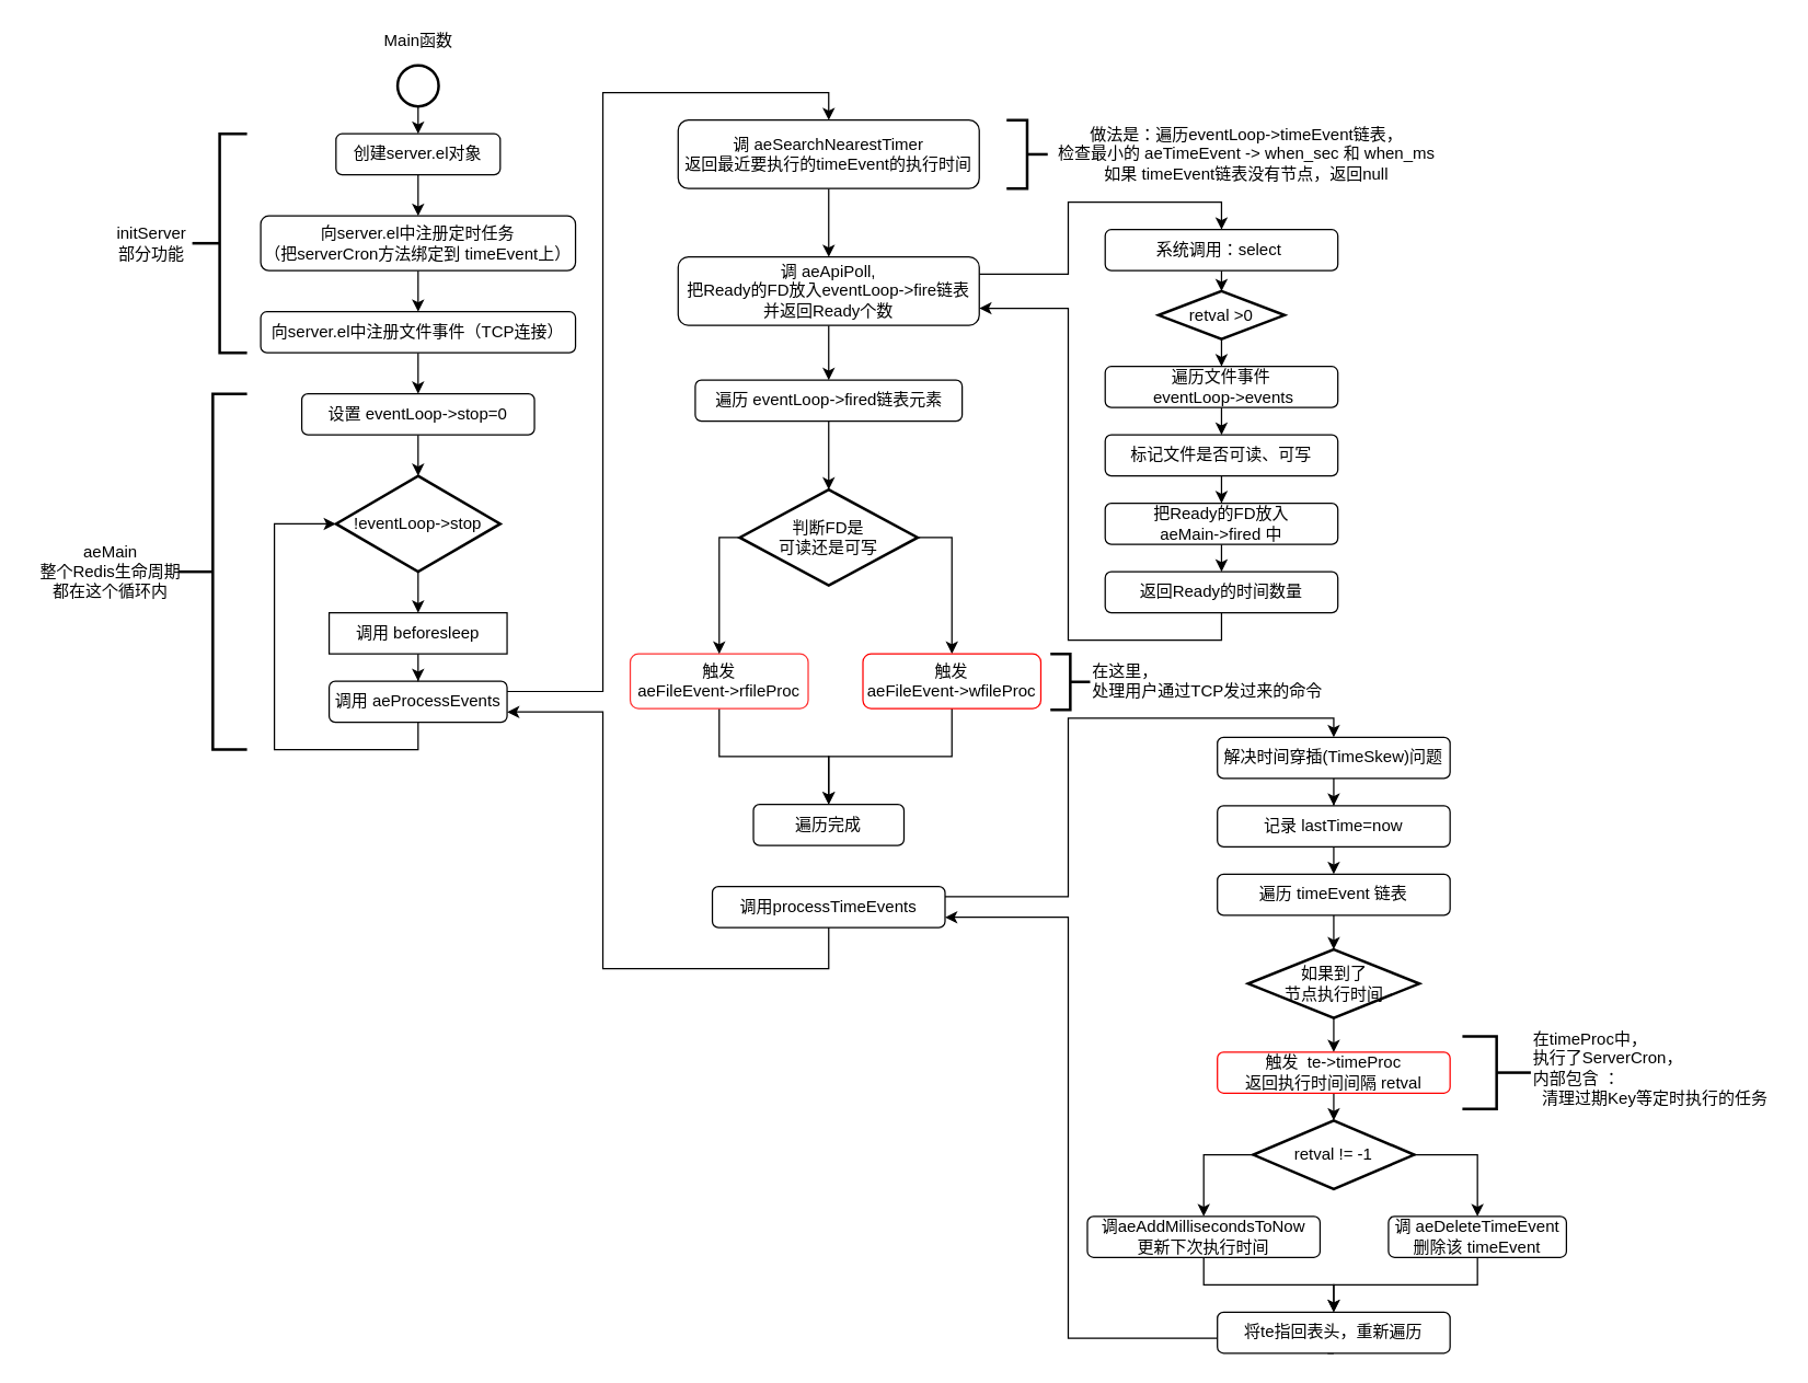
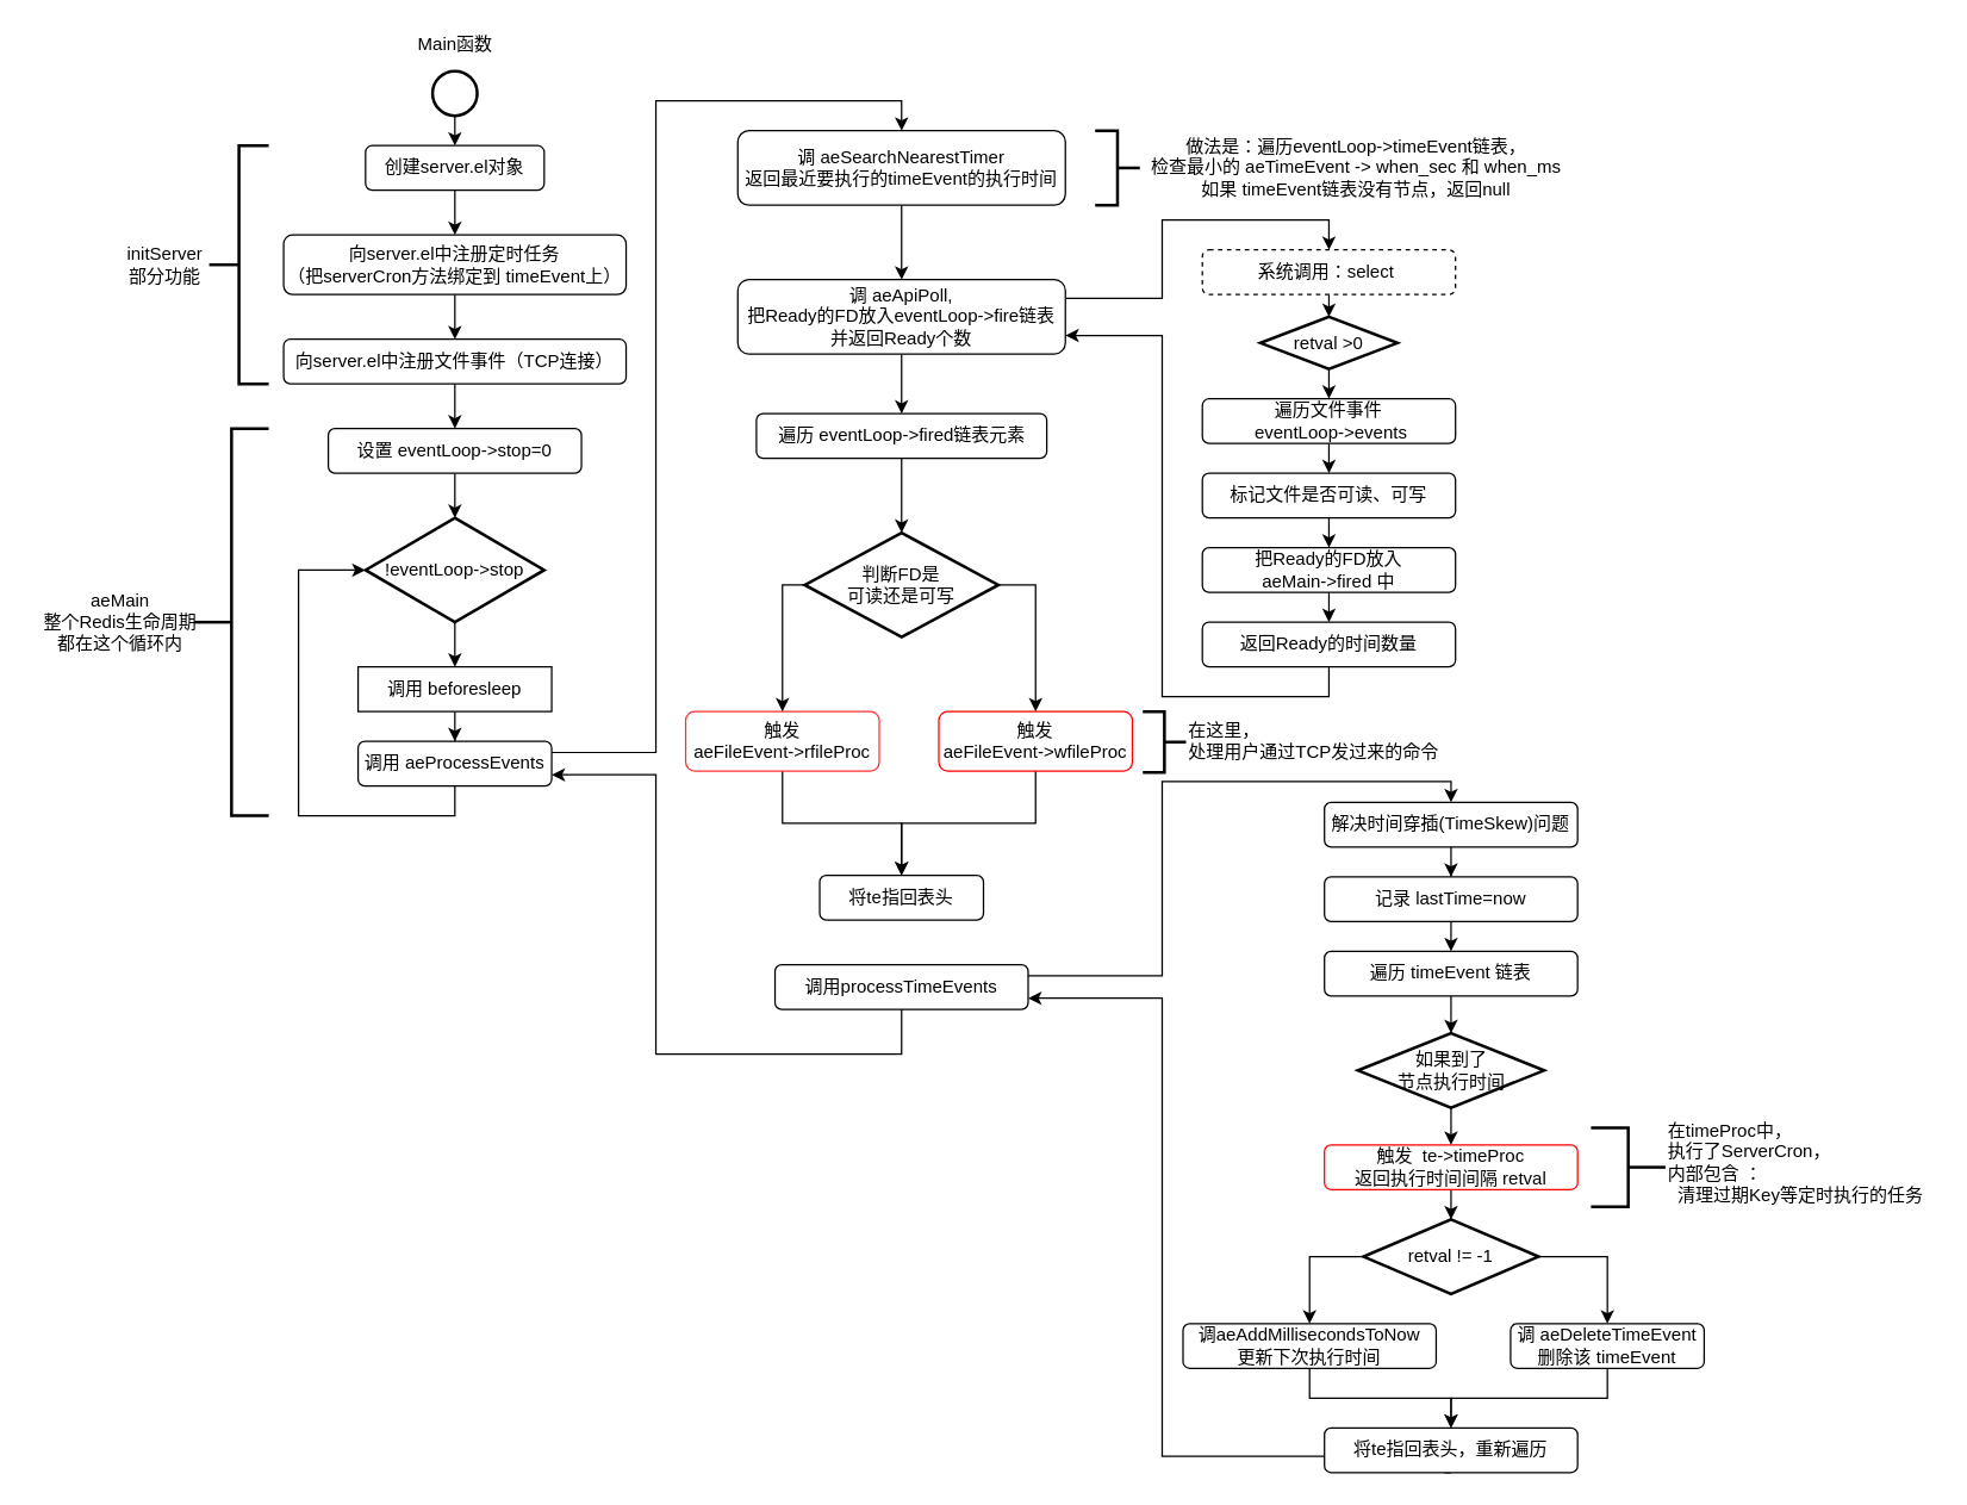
- <mxCell id="63" value="系统调用：select&amp;nbsp;" style="rounded=1;whiteSpace=wrap;html=1;" vertex="1" parent="1"><mxGeometry x="807" y="167" width="170" height="30" as="geometry" /></mxCell>
+ <mxCell id="63" value="系统调用：select&amp;nbsp;" style="rounded=1;whiteSpace=wrap;html=1;dashed=1;" vertex="1" parent="1"><mxGeometry x="807" y="167" width="170" height="30" as="geometry" /></mxCell>
- <mxCell id="39" value="遍历完成" style="rounded=1;whiteSpace=wrap;html=1;" vertex="1" parent="1"><mxGeometry x="550" y="587" width="110" height="30" as="geometry" /></mxCell>
+ <mxCell id="39" value="将te指回表头" style="rounded=1;whiteSpace=wrap;html=1;" vertex="1" parent="1"><mxGeometry x="550" y="587" width="110" height="30" as="geometry" /></mxCell>
